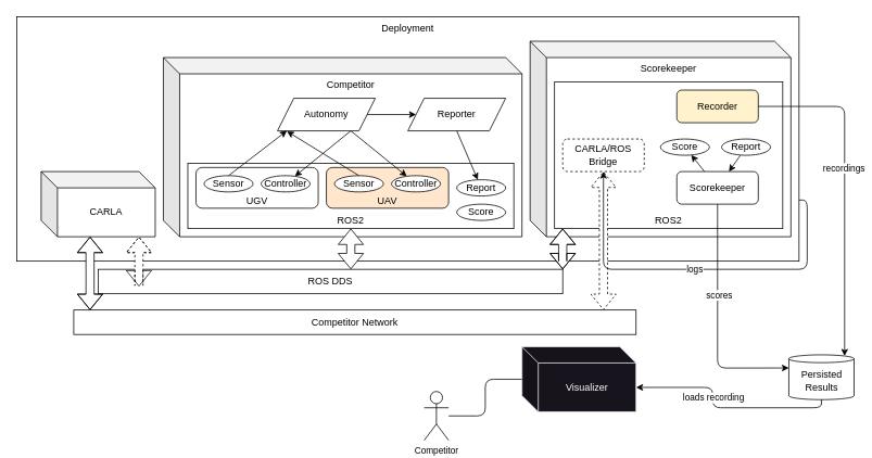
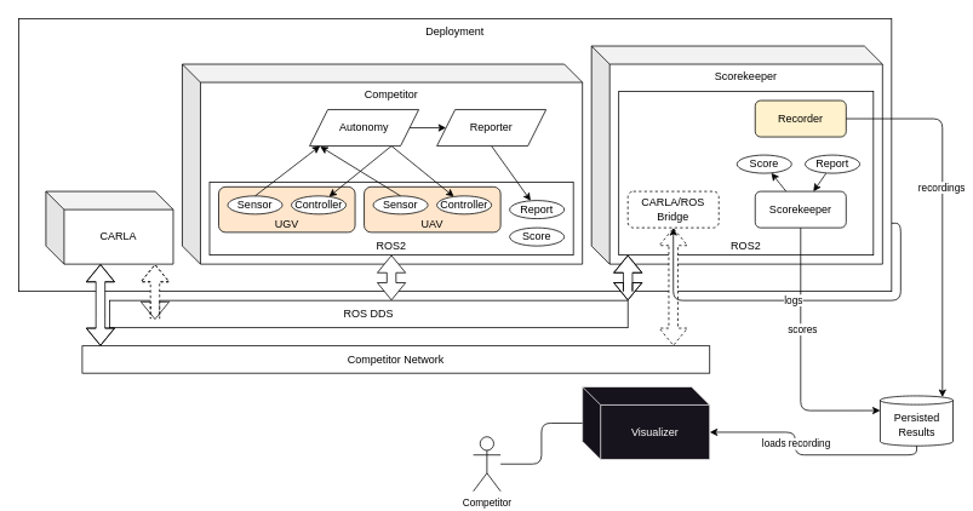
- <mxCell id="27" value="Reporter" style="shape=parallelogram;perimeter=parallelogramPerimeter;whiteSpace=wrap;html=1;fixedSize=1;" parent="11" vertex="1"><mxGeometry x="300" y="50" width="120" height="40" as="geometry" /></mxCell>
+ <mxCell id="27" value="Reporter" style="shape=parallelogram;perimeter=parallelogramPerimeter;whiteSpace=wrap;html=1;fixedSize=1;" parent="11" vertex="1"><mxGeometry x="280" y="50" width="120" height="40" as="geometry" /></mxCell>
- <mxCell id="38" value="CARLA/ROS Bridge" style="rounded=1;html=1;verticalAlign=middle;whiteSpace=wrap;dashed=1;" parent="34" vertex="1"><mxGeometry x="40" y="60" width="100" height="40" as="geometry" /></mxCell>
+ <mxCell id="38" value="CARLA/ROS Bridge" style="rounded=1;html=1;verticalAlign=middle;whiteSpace=wrap;dashed=1;" parent="34" vertex="1"><mxGeometry x="40" y="100" width="100" height="40" as="geometry" /></mxCell>
- <mxCell id="20" value="UGV" style="rounded=1;whiteSpace=wrap;html=1;verticalAlign=bottom;" parent="19" vertex="1"><mxGeometry width="150" height="50" as="geometry" /></mxCell>
+ <mxCell id="20" value="UGV" style="rounded=1;whiteSpace=wrap;html=1;verticalAlign=bottom;fillColor=#ffe6cc;" parent="19" vertex="1"><mxGeometry width="150" height="50" as="geometry" /></mxCell>
